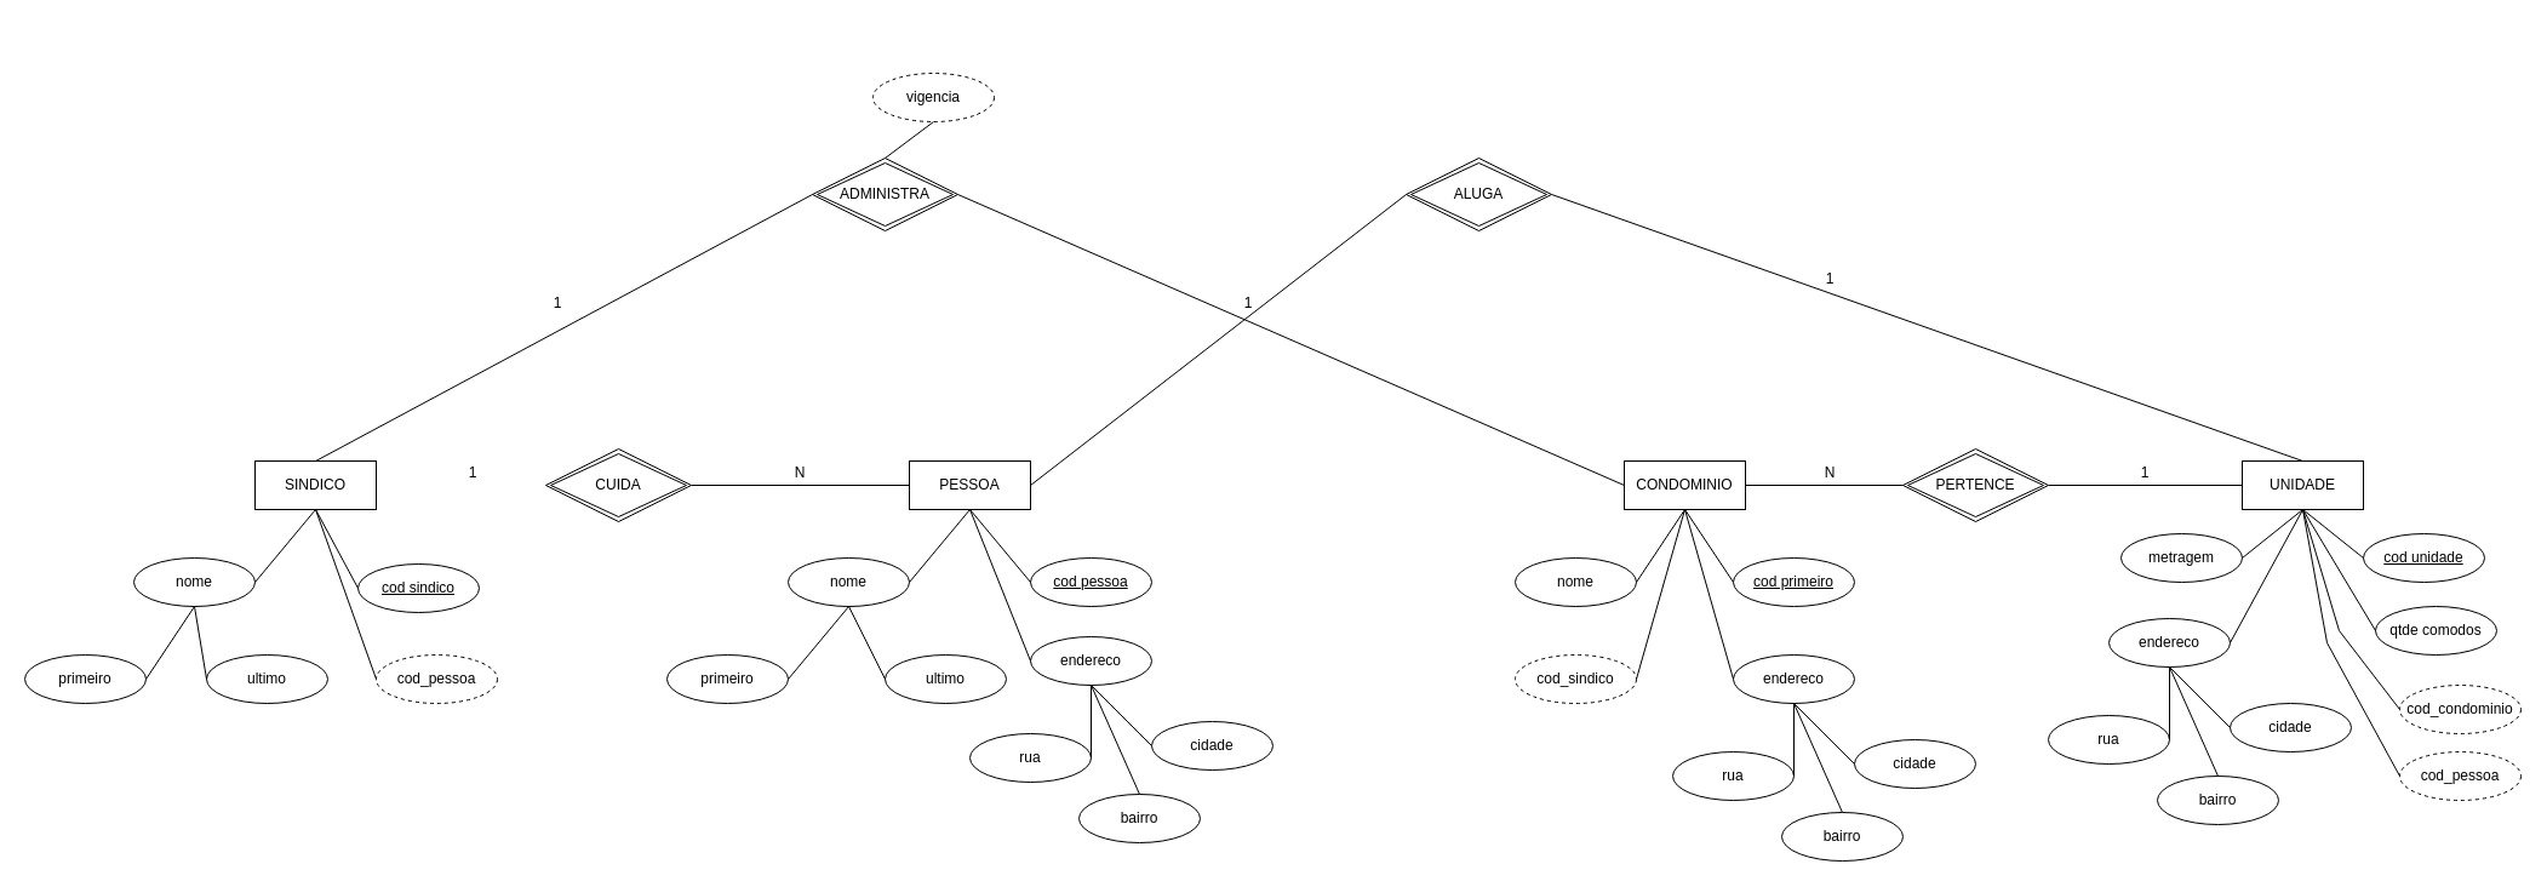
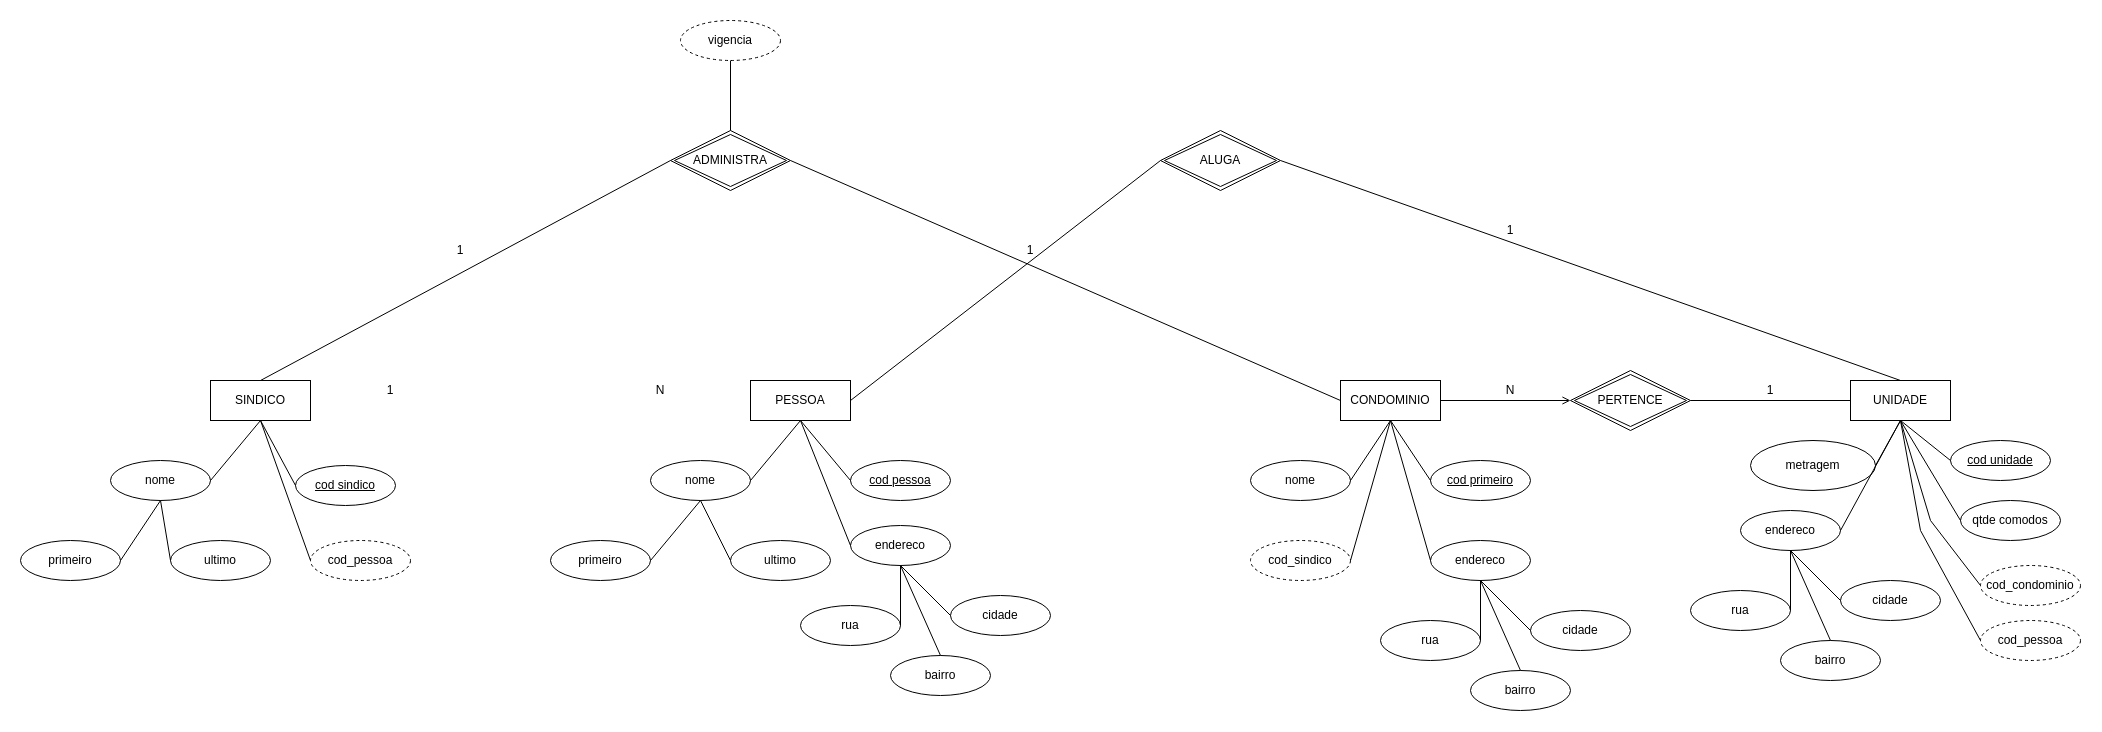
- <mxCell id="78" value="vigencia" style="ellipse;whiteSpace=wrap;html=1;align=center;dashed=1;" vertex="1" parent="1"><mxGeometry x="720" y="60" width="100" height="40" as="geometry" /></mxCell>
+ <mxCell id="78" value="vigencia" style="ellipse;whiteSpace=wrap;html=1;align=center;dashed=1;" vertex="1" parent="1"><mxGeometry x="680" y="20" width="100" height="40" as="geometry" /></mxCell>
- <mxCell id="61" value="CUIDA" style="shape=rhombus;double=1;perimeter=rhombusPerimeter;whiteSpace=wrap;html=1;align=center;" vertex="1" parent="1"><mxGeometry x="450" y="370" width="120" height="60" as="geometry" /></mxCell>
- <mxCell id="64" value="" style="endArrow=none;html=1;rounded=0;exitX=1;exitY=0.5;exitDx=0;exitDy=0;entryX=0;entryY=0.5;entryDx=0;entryDy=0;" edge="1" parent="1" source="61" target="4"><mxGeometry relative="1" as="geometry"><mxPoint x="490" y="420" as="sourcePoint" /><mxPoint x="650" y="420" as="targetPoint" /></mxGeometry></mxCell>
- <mxCell id="63" value="" style="endArrow=none;html=1;rounded=0;exitX=1;exitY=0.5;exitDx=0;exitDy=0;entryX=0;entryY=0.5;entryDx=0;entryDy=0;" edge="1" parent="1" source="2" target="60"><mxGeometry relative="1" as="geometry"><mxPoint x="1450" y="420" as="sourcePoint" /><mxPoint x="1610" y="420" as="targetPoint" /></mxGeometry></mxCell>
+ <mxCell id="63" value="" style="endArrow=open;html=1;rounded=0;exitX=1;exitY=0.5;exitDx=0;exitDy=0;entryX=0;entryY=0.5;entryDx=0;entryDy=0;" edge="1" parent="1" source="2" target="60"><mxGeometry relative="1" as="geometry"><mxPoint x="1450" y="420" as="sourcePoint" /><mxPoint x="1610" y="420" as="targetPoint" /></mxGeometry></mxCell>
- <mxCell id="22" value="metragem" style="ellipse;whiteSpace=wrap;html=1;align=center;" vertex="1" parent="1"><mxGeometry x="1750" y="440" width="100" height="40" as="geometry" /></mxCell>
+ <mxCell id="22" value="metragem" style="ellipse;whiteSpace=wrap;html=1;align=center;" vertex="1" parent="1"><mxGeometry x="1750" y="440" width="125" height="50" as="geometry" /></mxCell>
